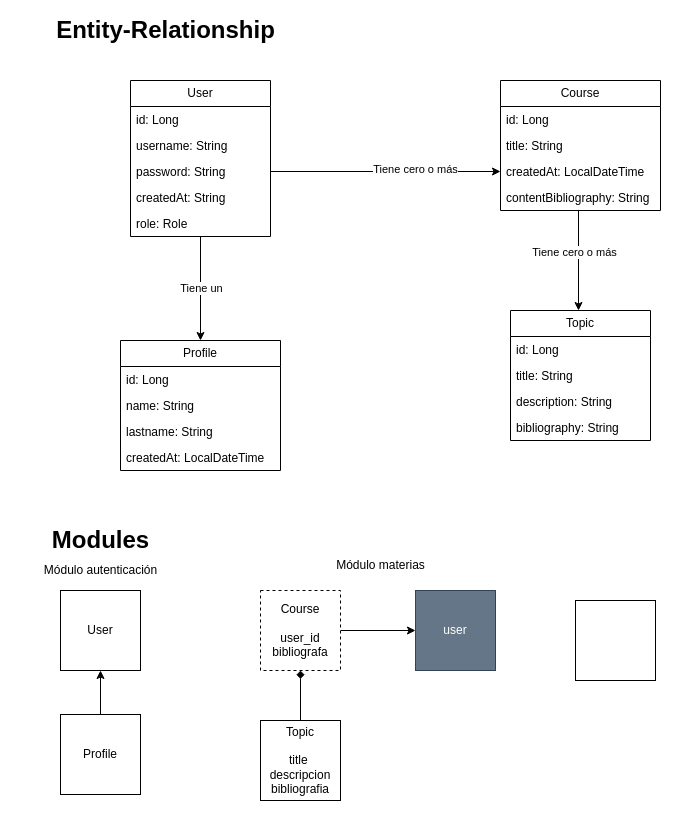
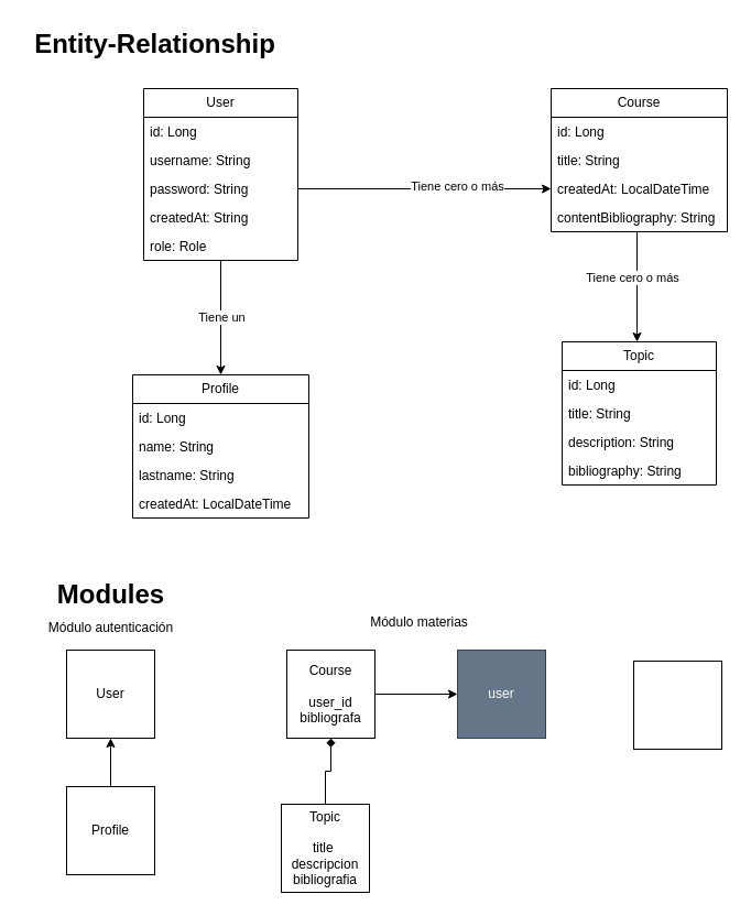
- <mxCell id="40" value="&lt;font style=&quot;font-size: 24px;&quot;&gt;&lt;b&gt;Entity-Relationship&lt;/b&gt;&lt;/font&gt;" style="text;html=1;align=center;verticalAlign=middle;resizable=0;points=[];autosize=1;strokeColor=none;fillColor=none;" parent="1" vertex="1"><mxGeometry x="45" y="10" width="240" height="40" as="geometry" /></mxCell>
+ <mxCell id="40" value="&lt;font style=&quot;font-size: 24px;&quot;&gt;&lt;b&gt;Entity-Relationship&lt;/b&gt;&lt;/font&gt;" style="text;html=1;align=center;verticalAlign=middle;resizable=0;points=[];autosize=1;strokeColor=none;fillColor=none;" parent="1" vertex="1"><mxGeometry x="20" y="20" width="240" height="40" as="geometry" /></mxCell>
- <mxCell id="3" value="Course&lt;br&gt;&lt;br&gt;user_id&lt;br&gt;bibliografa" style="whiteSpace=wrap;html=1;aspect=fixed;dashed=1;" parent="1" vertex="1"><mxGeometry x="260" y="590" width="80" height="80" as="geometry" /></mxCell>
+ <mxCell id="3" value="Course&lt;br&gt;&lt;br&gt;user_id&lt;br&gt;bibliografa" style="whiteSpace=wrap;html=1;aspect=fixed;" parent="1" vertex="1"><mxGeometry x="260" y="590" width="80" height="80" as="geometry" /></mxCell>
- <mxCell id="7" value="Topic&lt;br&gt;&lt;br&gt;title&amp;nbsp;&lt;br&gt;descripcion&lt;br&gt;bibliografia" style="whiteSpace=wrap;html=1;aspect=fixed;" parent="1" vertex="1"><mxGeometry x="260" y="720" width="80" height="80" as="geometry" /></mxCell>
+ <mxCell id="7" value="Topic&lt;br&gt;&lt;br&gt;title&amp;nbsp;&lt;br&gt;descripcion&lt;br&gt;bibliografia" style="whiteSpace=wrap;html=1;aspect=fixed;" parent="1" vertex="1"><mxGeometry x="255" y="730" width="80" height="80" as="geometry" /></mxCell>
